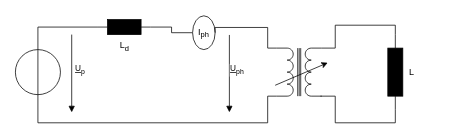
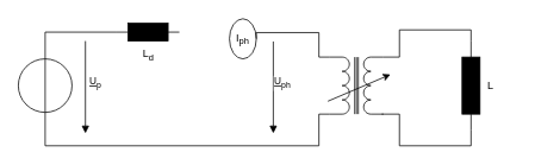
- <mxCell id="5" value="" style="edgeStyle=orthogonalEdgeStyle;rounded=0;orthogonalLoop=1;jettySize=auto;html=1;endArrow=none;endFill=0;strokeColor=#000000;strokeWidth=1;exitX=0;exitY=0.5;exitDx=0;exitDy=0;" parent="1" source="6" target="4" edge="1"><mxGeometry relative="1" as="geometry"><mxPoint x="298" y="35.5" as="sourcePoint" /></mxGeometry></mxCell>
